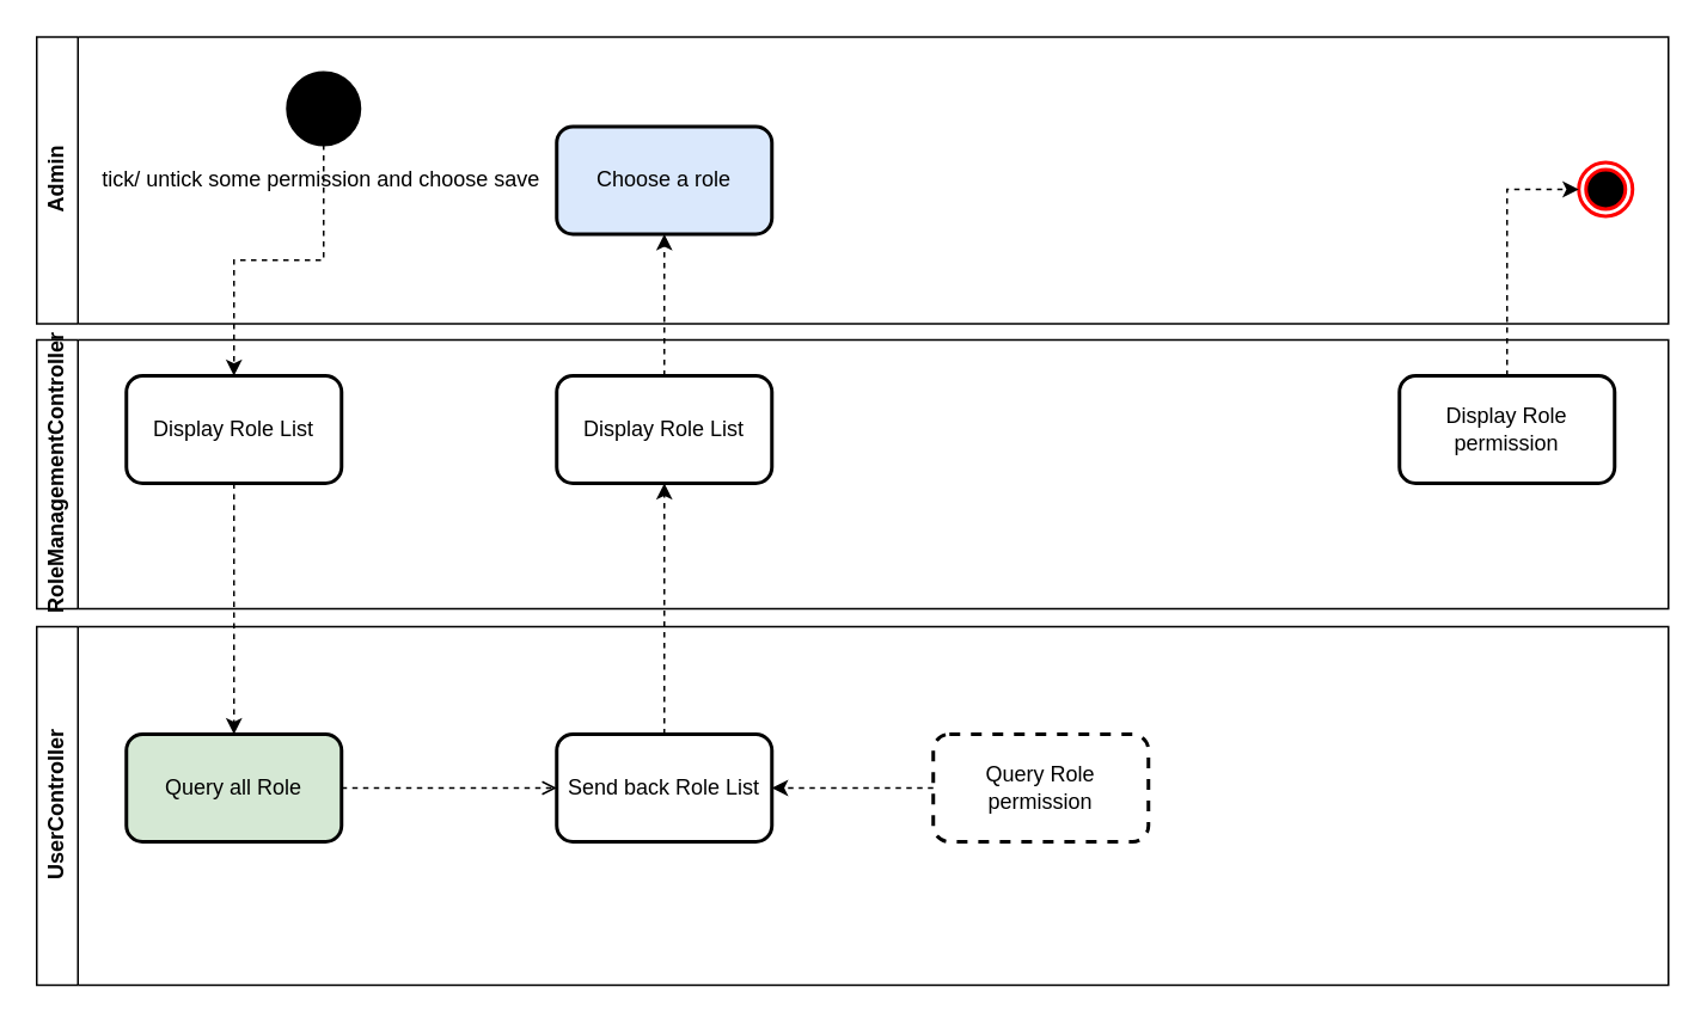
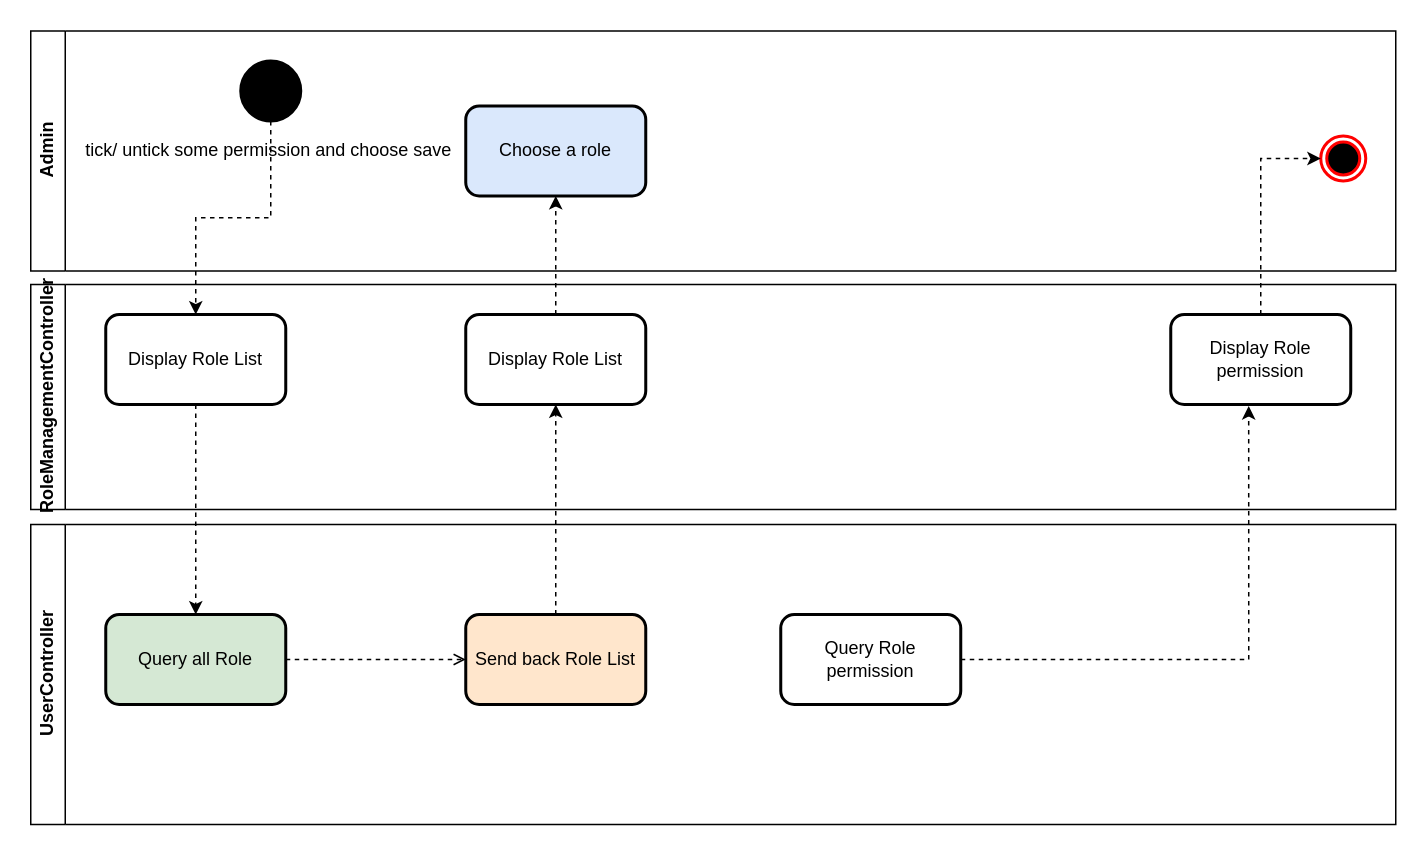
- <mxCell id="13" value="Send back Role List" style="rounded=1;whiteSpace=wrap;html=1;strokeWidth=2;fontFamily=Helvetica;fontSize=12;" vertex="1" parent="10"><mxGeometry x="290" y="60" width="120" height="60" as="geometry" /></mxCell>
+ <mxCell id="13" value="Send back Role List" style="rounded=1;whiteSpace=wrap;html=1;strokeWidth=2;fontFamily=Helvetica;fontSize=12;fillColor=#ffe6cc;" vertex="1" parent="10"><mxGeometry x="290" y="60" width="120" height="60" as="geometry" /></mxCell>
- <mxCell id="19" style="edgeStyle=orthogonalEdgeStyle;rounded=0;orthogonalLoop=1;jettySize=auto;html=1;dashed=1;" edge="1" parent="1" source="14" target="13"><mxGeometry relative="1" as="geometry" /></mxCell>
+ <mxCell id="19" style="edgeStyle=orthogonalEdgeStyle;rounded=0;orthogonalLoop=1;jettySize=auto;html=1;entryX=0.433;entryY=1.017;entryDx=0;entryDy=0;entryPerimeter=0;dashed=1;" edge="1" parent="1" source="14" target="9"><mxGeometry relative="1" as="geometry" /></mxCell>
- <mxCell id="14" value="Query Role permission" style="rounded=1;whiteSpace=wrap;html=1;strokeWidth=2;fontFamily=Helvetica;fontSize=12;dashed=1;" vertex="1" parent="10"><mxGeometry x="500" y="60" width="120" height="60" as="geometry" /></mxCell>
+ <mxCell id="14" value="Query Role permission" style="rounded=1;whiteSpace=wrap;html=1;strokeWidth=2;fontFamily=Helvetica;fontSize=12;" vertex="1" parent="10"><mxGeometry x="500" y="60" width="120" height="60" as="geometry" /></mxCell>
